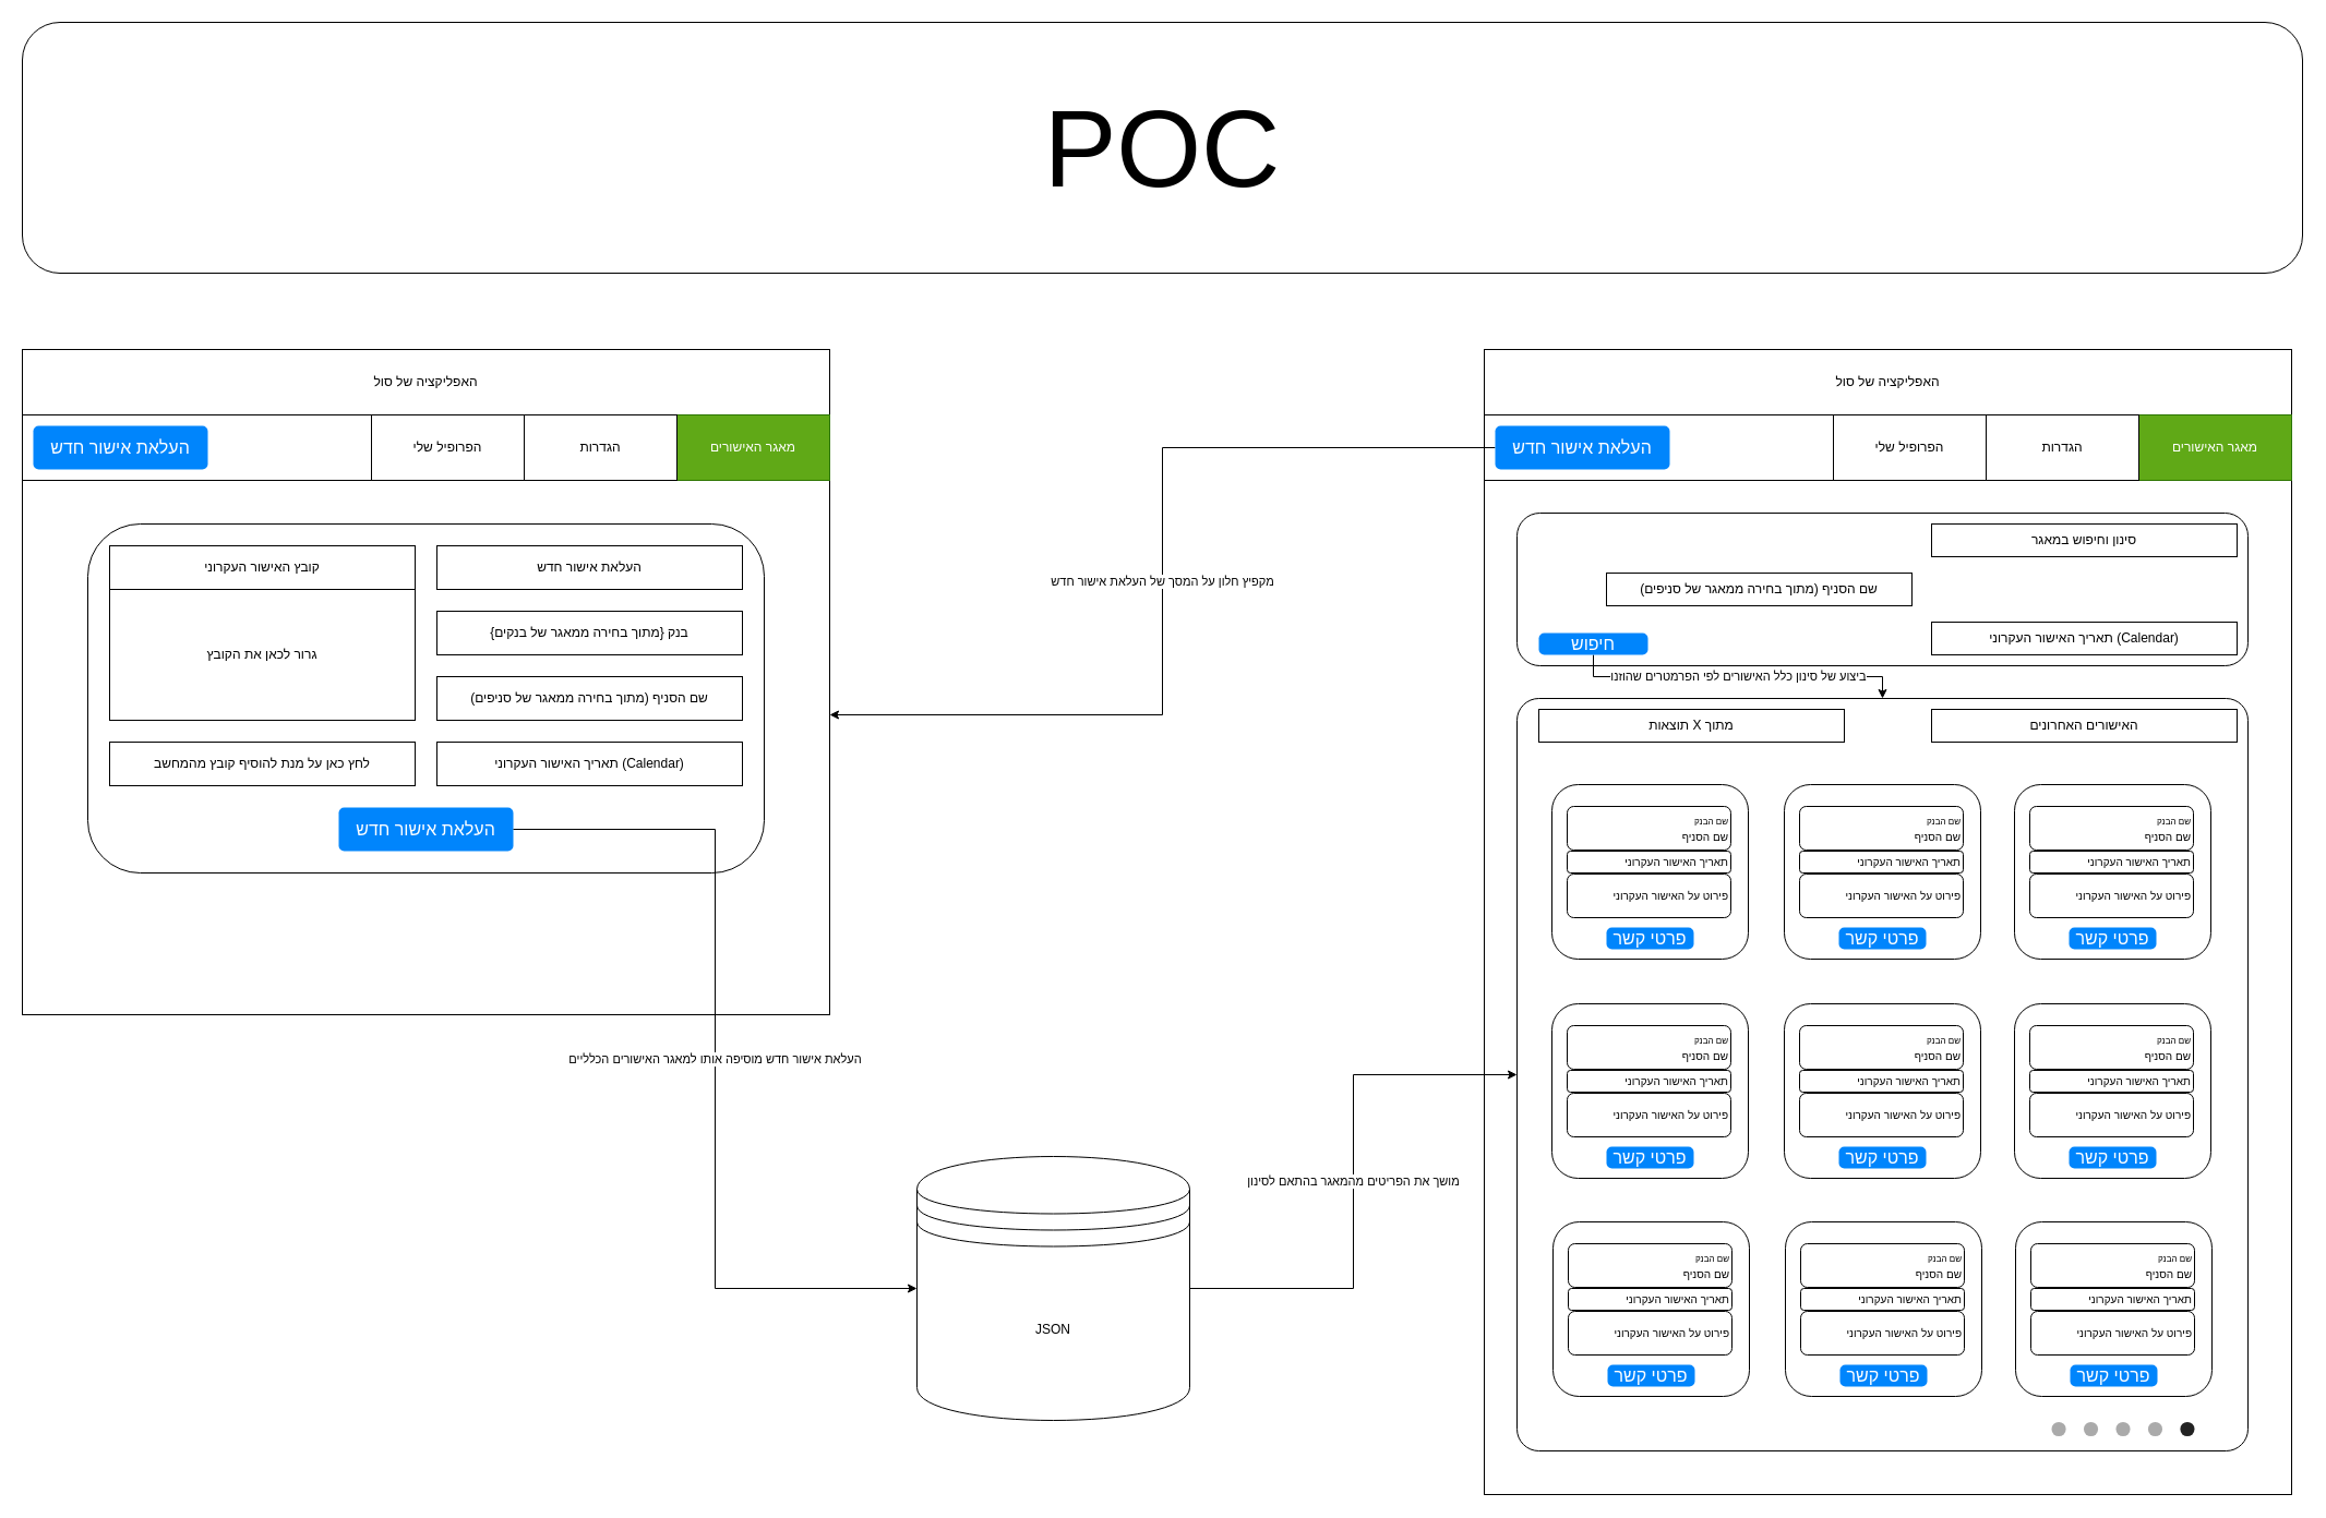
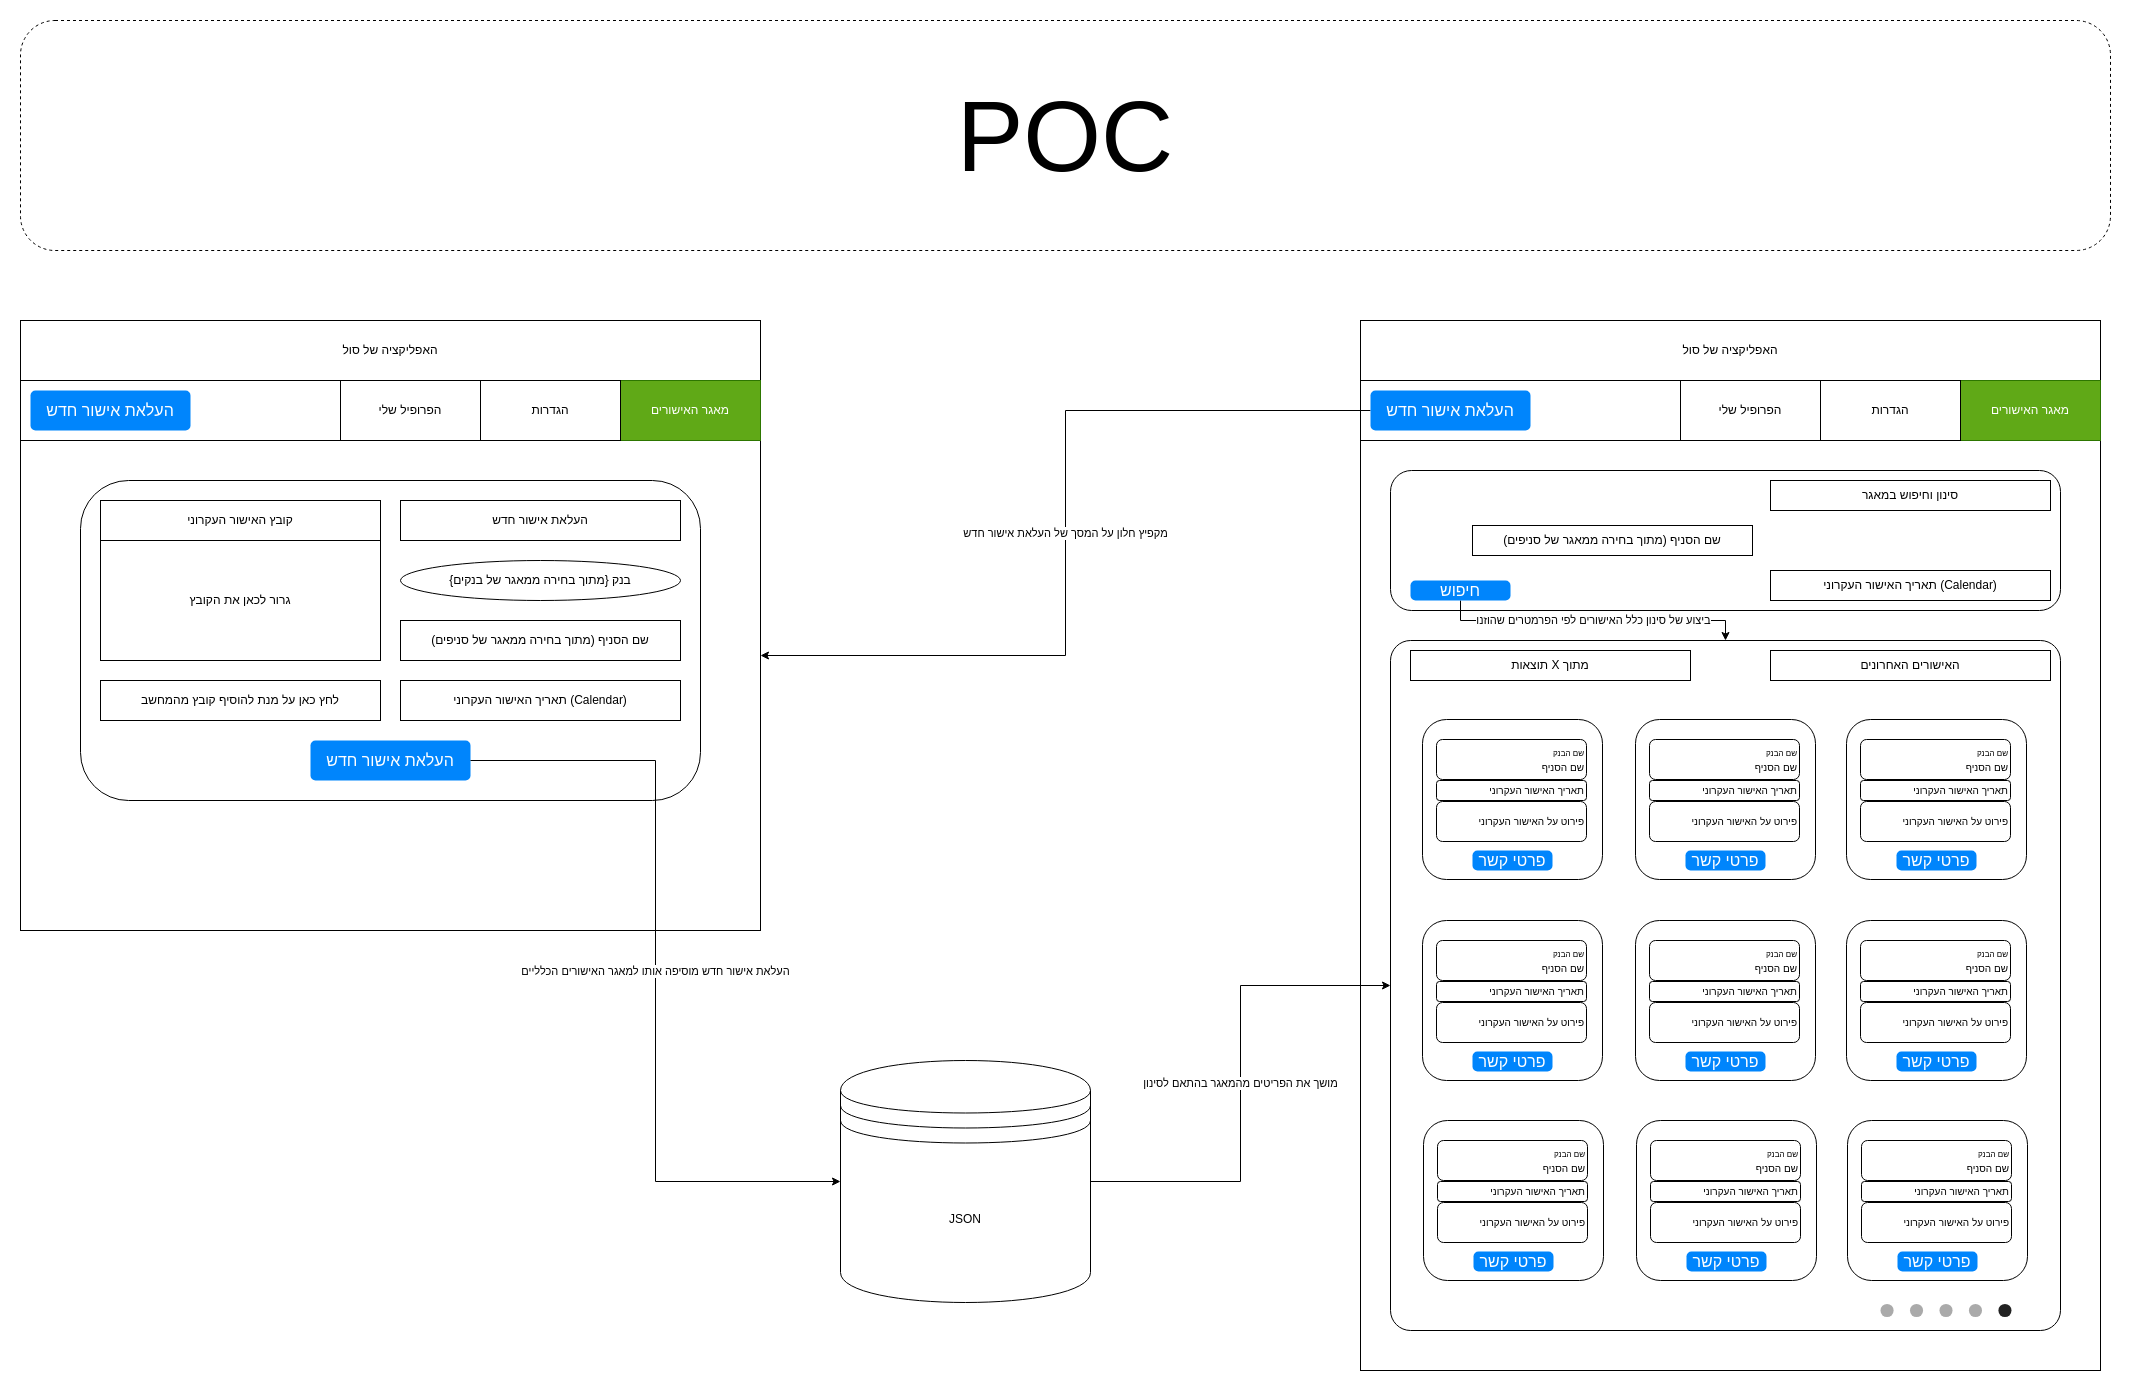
- <mxCell id="82" value="&lt;font style=&quot;font-size: 100px;&quot;&gt;POC&lt;/font&gt;" style="rounded=1;whiteSpace=wrap;html=1;" vertex="1" parent="1"><mxGeometry x="20" y="20" width="2090" height="230" as="geometry" /></mxCell>
+ <mxCell id="82" value="&lt;font style=&quot;font-size: 100px;&quot;&gt;POC&lt;/font&gt;" style="rounded=1;whiteSpace=wrap;html=1;dashed=1;" vertex="1" parent="1"><mxGeometry x="20" y="20" width="2090" height="230" as="geometry" /></mxCell>
- <mxCell id="73" value="בנק {מתוך בחירה ממאגר של בנקים}" style="rounded=0;whiteSpace=wrap;html=1;" vertex="1" parent="1"><mxGeometry x="400" y="560" width="280" height="40" as="geometry" /></mxCell>
+ <mxCell id="73" value="בנק {מתוך בחירה ממאגר של בנקים}" style="ellipse;whiteSpace=wrap;html=1;" vertex="1" parent="1"><mxGeometry x="400" y="560" width="280" height="40" as="geometry" /></mxCell>
